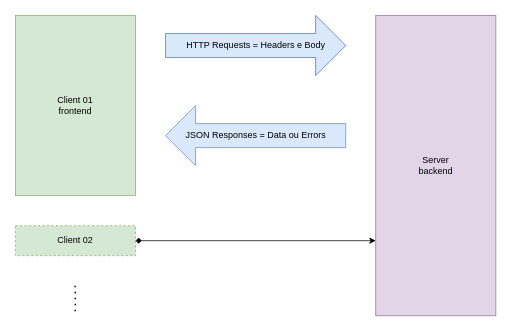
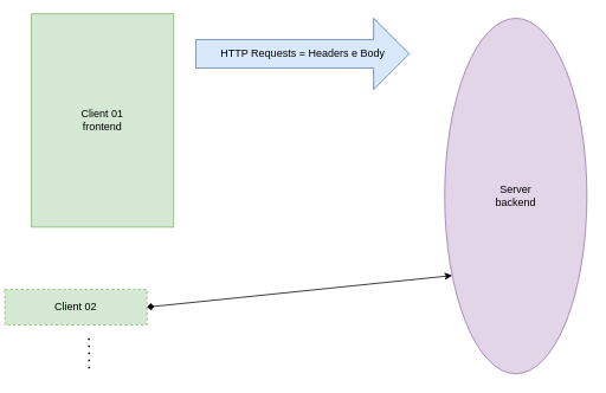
- <mxCell id="4" value="Client 01&lt;br&gt;frontend" style="rounded=0;whiteSpace=wrap;html=1;fillColor=#d5e8d4;strokeColor=#82b366;" parent="1" vertex="1"><mxGeometry x="20" y="20" width="160" height="240" as="geometry" /></mxCell>
+ <mxCell id="4" value="Client 01&lt;br&gt;frontend" style="rounded=0;whiteSpace=wrap;html=1;fillColor=#d5e8d4;strokeColor=#82b366;" parent="1" vertex="1"><mxGeometry x="35" y="15" width="160" height="240" as="geometry" /></mxCell>
- <mxCell id="2" value="JSON Responses = Data ou Errors" style="html=1;shadow=0;dashed=0;align=center;verticalAlign=middle;shape=mxgraph.arrows2.arrow;dy=0.6;dx=40;notch=0;direction=west;fillColor=#dae8fc;strokeColor=#6c8ebf;" parent="1" vertex="1"><mxGeometry x="220" y="140" width="240" height="80" as="geometry" /></mxCell>
- <mxCell id="6" value="Server&lt;br&gt;backend" style="rounded=0;whiteSpace=wrap;html=1;fillColor=#e1d5e7;strokeColor=#9673a6;" parent="1" vertex="1"><mxGeometry x="500" y="20" width="160" height="400" as="geometry" /></mxCell>
+ <mxCell id="6" value="Server&lt;br&gt;backend" style="ellipse;whiteSpace=wrap;html=1;fillColor=#e1d5e7;strokeColor=#9673a6;" parent="1" vertex="1"><mxGeometry x="500" y="20" width="160" height="400" as="geometry" /></mxCell>
- <mxCell id="5" value="Client 02" style="rounded=0;whiteSpace=wrap;html=1;dashed=1;fillColor=#d5e8d4;strokeColor=#82b366;" parent="1" vertex="1"><mxGeometry x="20" y="300" width="160" height="40" as="geometry" /></mxCell>
+ <mxCell id="5" value="Client 02" style="rounded=0;whiteSpace=wrap;html=1;dashed=1;fillColor=#d5e8d4;strokeColor=#82b366;" parent="1" vertex="1"><mxGeometry x="5" y="325" width="160" height="40" as="geometry" /></mxCell>
